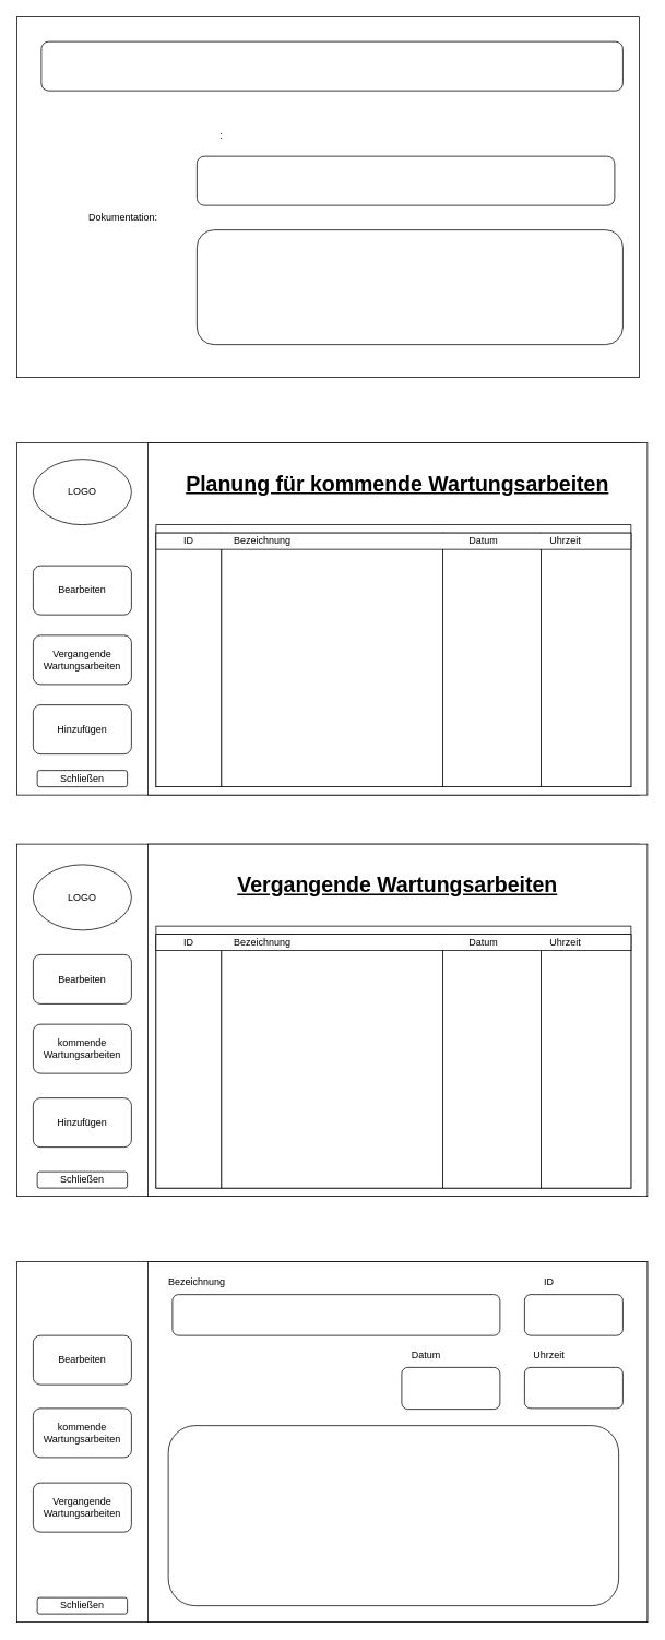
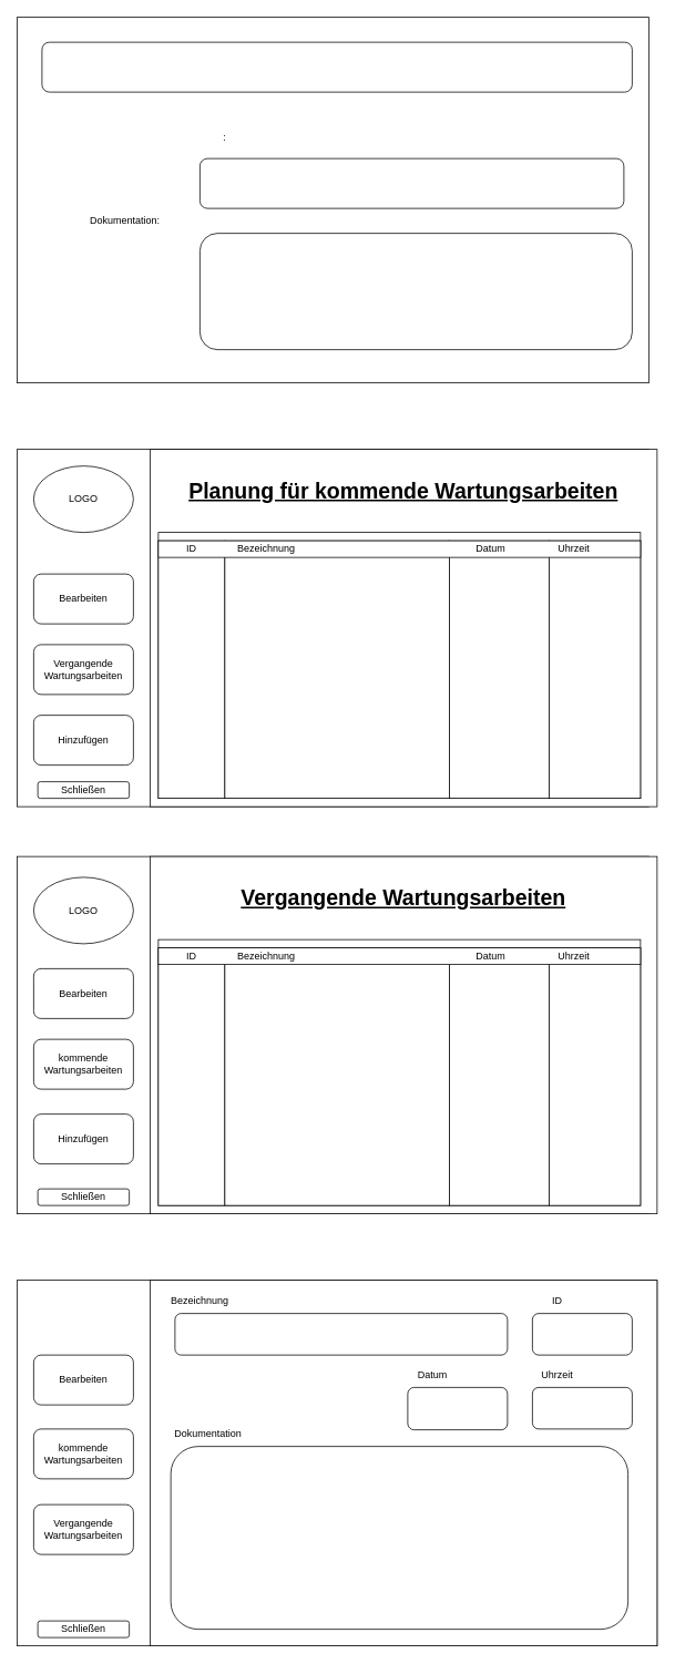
+ <mxCell id="51" value="Dokumentation" style="text;html=1;strokeColor=none;fillColor=none;align=center;verticalAlign=middle;whiteSpace=wrap;rounded=0;" parent="1" vertex="1"><mxGeometry x="205" y="1710" width="90" height="30" as="geometry" /></mxCell>
